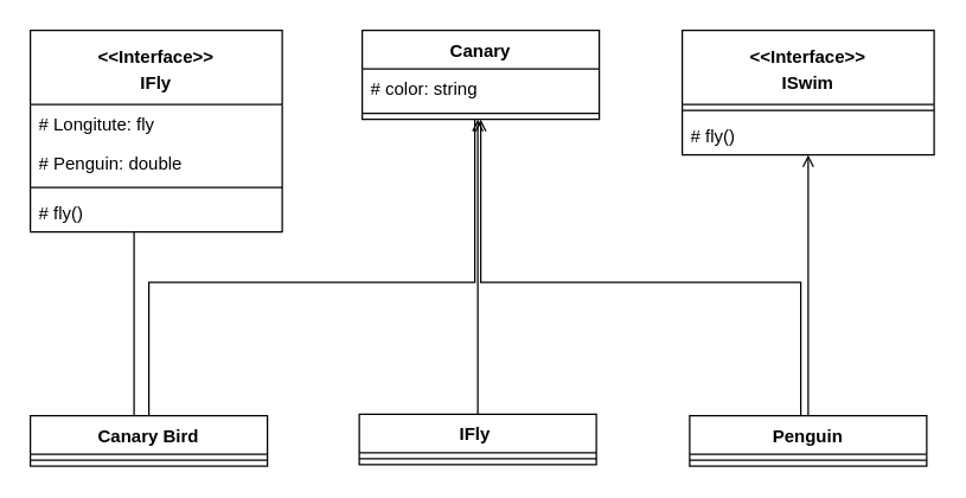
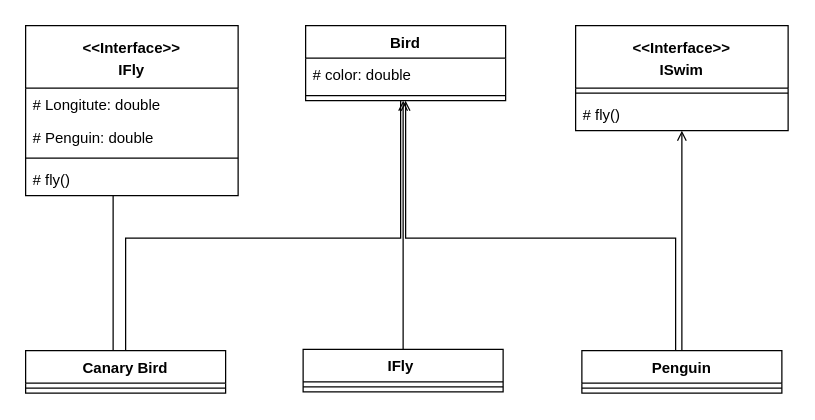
- <mxCell id="2" value="Canary" style="swimlane;fontStyle=1;align=center;verticalAlign=top;childLayout=stackLayout;horizontal=1;startSize=26;horizontalStack=0;resizeParent=1;resizeParentMax=0;resizeLast=0;collapsible=1;marginBottom=0;whiteSpace=wrap;html=1;" vertex="1" parent="1"><mxGeometry x="244" y="20" width="160" height="60" as="geometry" /></mxCell>
+ <mxCell id="2" value="Bird" style="swimlane;fontStyle=1;align=center;verticalAlign=top;childLayout=stackLayout;horizontal=1;startSize=26;horizontalStack=0;resizeParent=1;resizeParentMax=0;resizeLast=0;collapsible=1;marginBottom=0;whiteSpace=wrap;html=1;" vertex="1" parent="1"><mxGeometry x="244" y="20" width="160" height="60" as="geometry" /></mxCell>
- <mxCell id="3" value="# color: string" style="text;strokeColor=none;fillColor=none;align=left;verticalAlign=top;spacingLeft=4;spacingRight=4;overflow=hidden;rotatable=0;points=[[0,0.5],[1,0.5]];portConstraint=eastwest;whiteSpace=wrap;html=1;" vertex="1" parent="2"><mxGeometry y="26" width="160" height="26" as="geometry" /></mxCell>
+ <mxCell id="3" value="# color: double" style="text;strokeColor=none;fillColor=none;align=left;verticalAlign=top;spacingLeft=4;spacingRight=4;overflow=hidden;rotatable=0;points=[[0,0.5],[1,0.5]];portConstraint=eastwest;whiteSpace=wrap;html=1;" vertex="1" parent="2"><mxGeometry y="26" width="160" height="26" as="geometry" /></mxCell>
- <mxCell id="14" value="# Longitute: fly" style="text;strokeColor=none;fillColor=none;align=left;verticalAlign=top;spacingLeft=4;spacingRight=4;overflow=hidden;rotatable=0;points=[[0,0.5],[1,0.5]];portConstraint=eastwest;whiteSpace=wrap;html=1;" vertex="1" parent="13"><mxGeometry y="50" width="170" height="26" as="geometry" /></mxCell>
+ <mxCell id="14" value="# Longitute: double" style="text;strokeColor=none;fillColor=none;align=left;verticalAlign=top;spacingLeft=4;spacingRight=4;overflow=hidden;rotatable=0;points=[[0,0.5],[1,0.5]];portConstraint=eastwest;whiteSpace=wrap;html=1;" vertex="1" parent="13"><mxGeometry y="50" width="170" height="26" as="geometry" /></mxCell>
